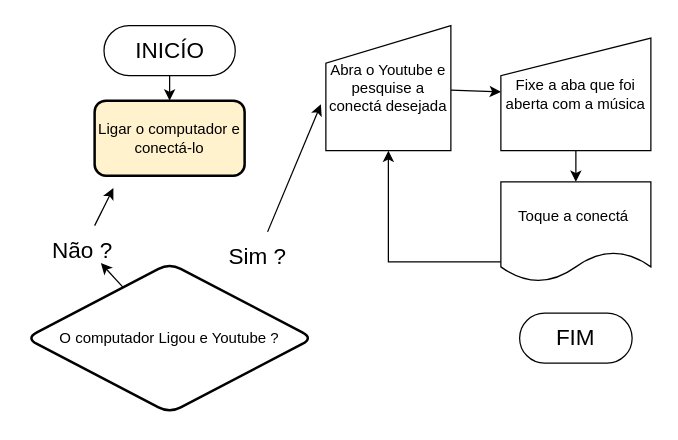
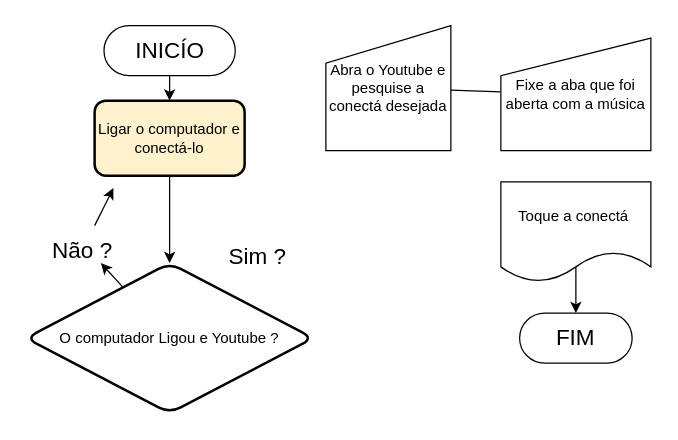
- <mxCell id="11" value="" style="edgeStyle=none;rounded=0;orthogonalLoop=1;jettySize=auto;html=1;" parent="1" source="12" target="14" edge="1"><mxGeometry relative="1" as="geometry" /></mxCell>
+ <mxCell id="11" value="" style="edgeStyle=none;rounded=0;orthogonalLoop=1;jettySize=auto;html=1;endArrow=none;" parent="1" source="12" target="14" edge="1"><mxGeometry relative="1" as="geometry" /></mxCell>
- <mxCell id="13" value="" style="edgeStyle=orthogonalEdgeStyle;rounded=0;orthogonalLoop=1;jettySize=auto;html=1;" edge="1" parent="1" source="14" target="17"><mxGeometry relative="1" as="geometry" /></mxCell>
- <mxCell id="9" value="" style="edgeStyle=none;rounded=0;orthogonalLoop=1;jettySize=auto;html=1;entryX=-0.04;entryY=0.63;entryDx=0;entryDy=0;entryPerimeter=0;" parent="1" source="10" target="12" edge="1"><mxGeometry relative="1" as="geometry" /></mxCell>
+ <mxCell id="3" value="" style="edgeStyle=none;rounded=0;orthogonalLoop=1;jettySize=auto;html=1;" parent="1" source="4" target="6" edge="1"><mxGeometry relative="1" as="geometry" /></mxCell>
- <mxCell id="16" value="" style="edgeStyle=orthogonalEdgeStyle;rounded=0;orthogonalLoop=1;jettySize=auto;html=1;exitX=0.5;exitY=0.8;exitDx=0;exitDy=0;exitPerimeter=0;" edge="1" parent="1" source="17" target="12"><mxGeometry relative="1" as="geometry" /></mxCell>
+ <mxCell id="16" value="" style="edgeStyle=orthogonalEdgeStyle;rounded=0;orthogonalLoop=1;jettySize=auto;html=1;exitX=0.5;exitY=0.8;exitDx=0;exitDy=0;exitPerimeter=0;" edge="1" parent="1" source="17" target="18"><mxGeometry relative="1" as="geometry" /></mxCell>
